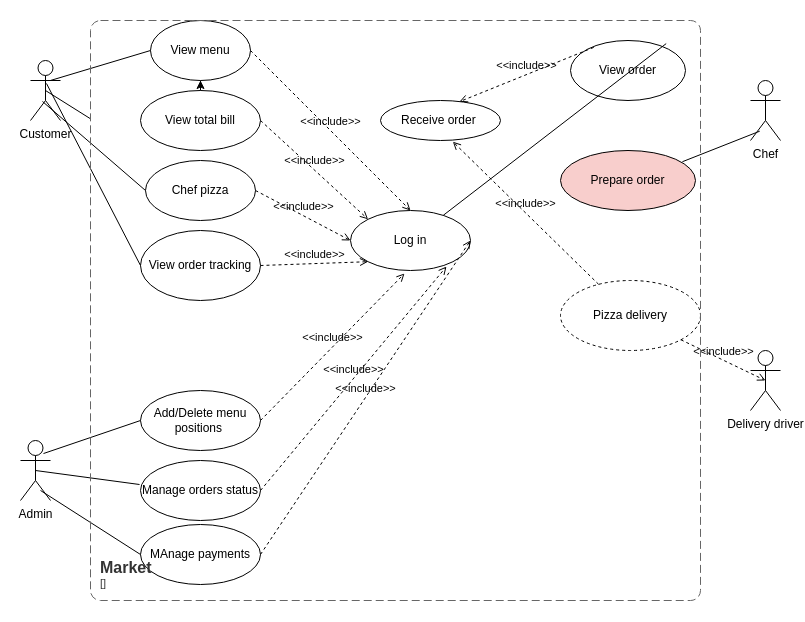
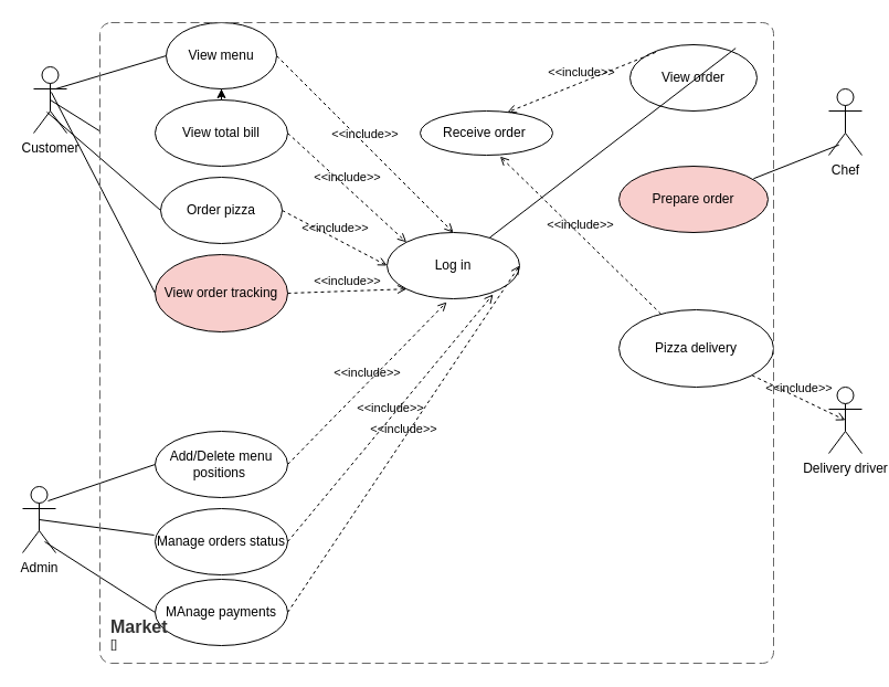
- <mxCell id="4" value="Chef pizza" style="ellipse;whiteSpace=wrap;html=1;" parent="1" vertex="1"><mxGeometry x="145" y="160" width="110" height="60" as="geometry" /></mxCell>
+ <mxCell id="4" value="Order pizza" style="ellipse;whiteSpace=wrap;html=1;" parent="1" vertex="1"><mxGeometry x="145" y="160" width="110" height="60" as="geometry" /></mxCell>
- <mxCell id="8" value="View order tracking" style="ellipse;whiteSpace=wrap;html=1;" parent="1" vertex="1"><mxGeometry x="140" y="230" width="120" height="70" as="geometry" /></mxCell>
+ <mxCell id="8" value="View order tracking" style="ellipse;whiteSpace=wrap;html=1;fillColor=#f8cecc;" parent="1" vertex="1"><mxGeometry x="140" y="230" width="120" height="70" as="geometry" /></mxCell>
- <mxCell id="35" value="Pizza delivery" style="ellipse;whiteSpace=wrap;html=1;dashed=1;" parent="1" vertex="1"><mxGeometry x="560" y="280" width="140" height="70" as="geometry" /></mxCell>
+ <mxCell id="35" value="Pizza delivery" style="ellipse;whiteSpace=wrap;html=1;" parent="1" vertex="1"><mxGeometry x="560" y="280" width="140" height="70" as="geometry" /></mxCell>
